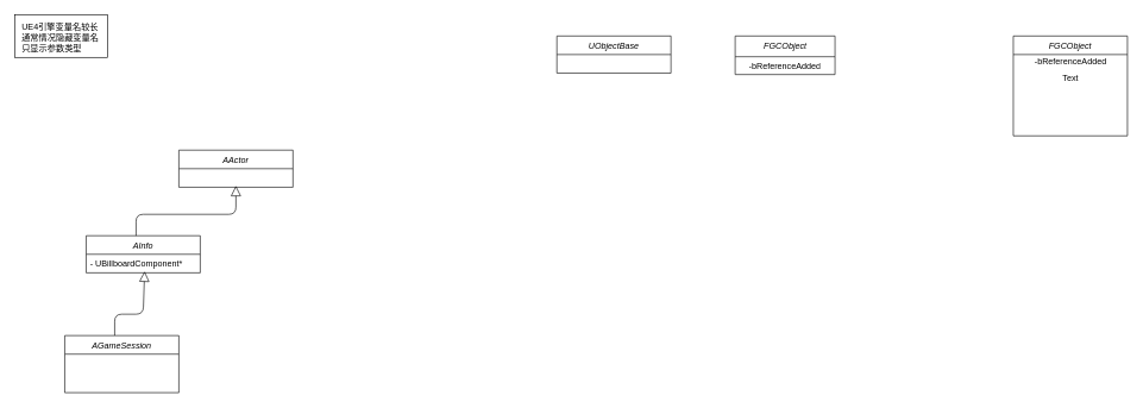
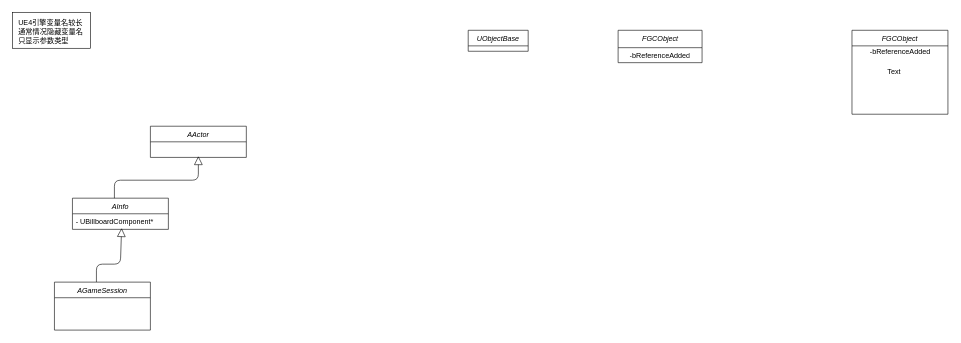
- <mxCell id="9" value="UObjectBase" style="swimlane;fontStyle=2;align=center;verticalAlign=top;childLayout=stackLayout;horizontal=1;startSize=26;horizontalStack=0;resizeParent=1;resizeLast=0;collapsible=1;marginBottom=0;rounded=0;shadow=0;strokeWidth=1;" vertex="1" parent="1"><mxGeometry x="780" y="50" width="160" height="52" as="geometry"><mxRectangle x="220" y="120" width="160" height="26" as="alternateBounds" /></mxGeometry></mxCell>
+ <mxCell id="9" value="UObjectBase" style="swimlane;fontStyle=2;align=center;verticalAlign=top;childLayout=stackLayout;horizontal=1;startSize=26;horizontalStack=0;resizeParent=1;resizeLast=0;collapsible=1;marginBottom=0;rounded=0;shadow=0;strokeWidth=1;" vertex="1" parent="1"><mxGeometry x="780" y="50" width="100" height="35" as="geometry"><mxRectangle x="220" y="120" width="160" height="26" as="alternateBounds" /></mxGeometry></mxCell>
- <mxCell id="12" value="Text" style="text;html=1;align=center;verticalAlign=middle;resizable=0;points=[];autosize=1;" vertex="1" parent="1"><mxGeometry x="1480" y="100" width="40" height="20" as="geometry" /></mxCell>
+ <mxCell id="12" value="Text" style="text;html=1;align=center;verticalAlign=middle;resizable=0;points=[];autosize=1;" vertex="1" parent="1"><mxGeometry x="1470" y="110" width="40" height="20" as="geometry" /></mxCell>
